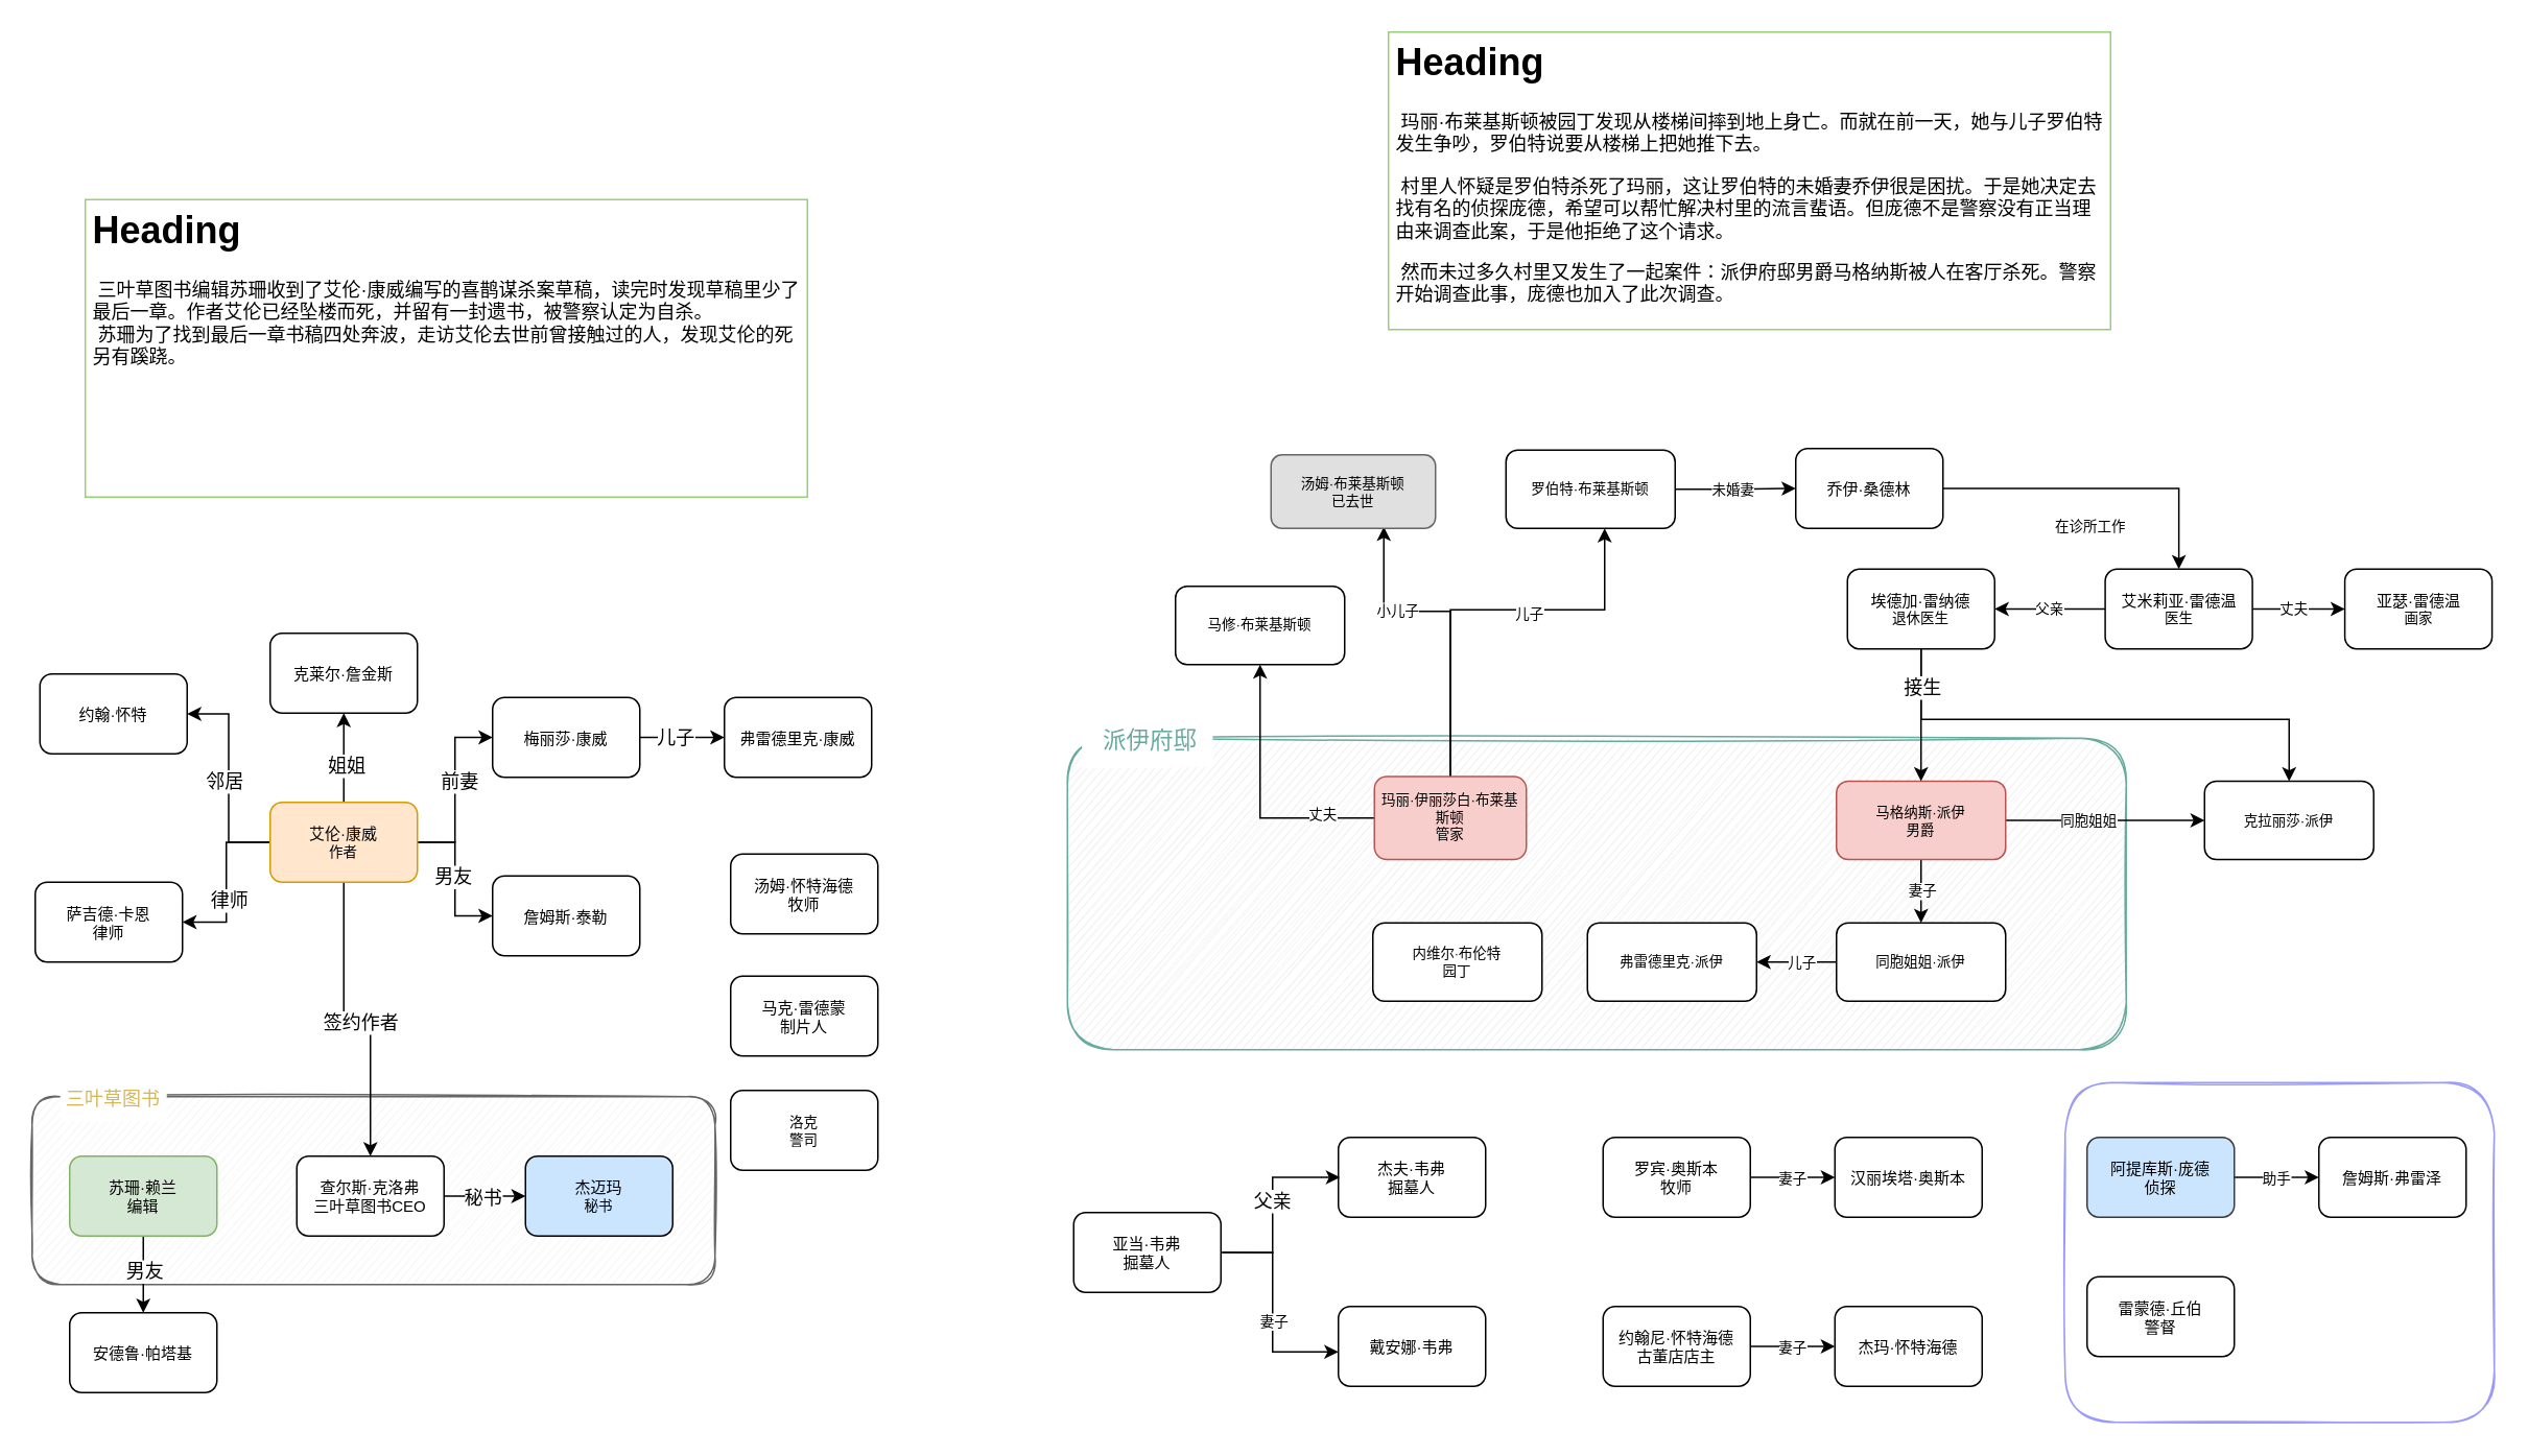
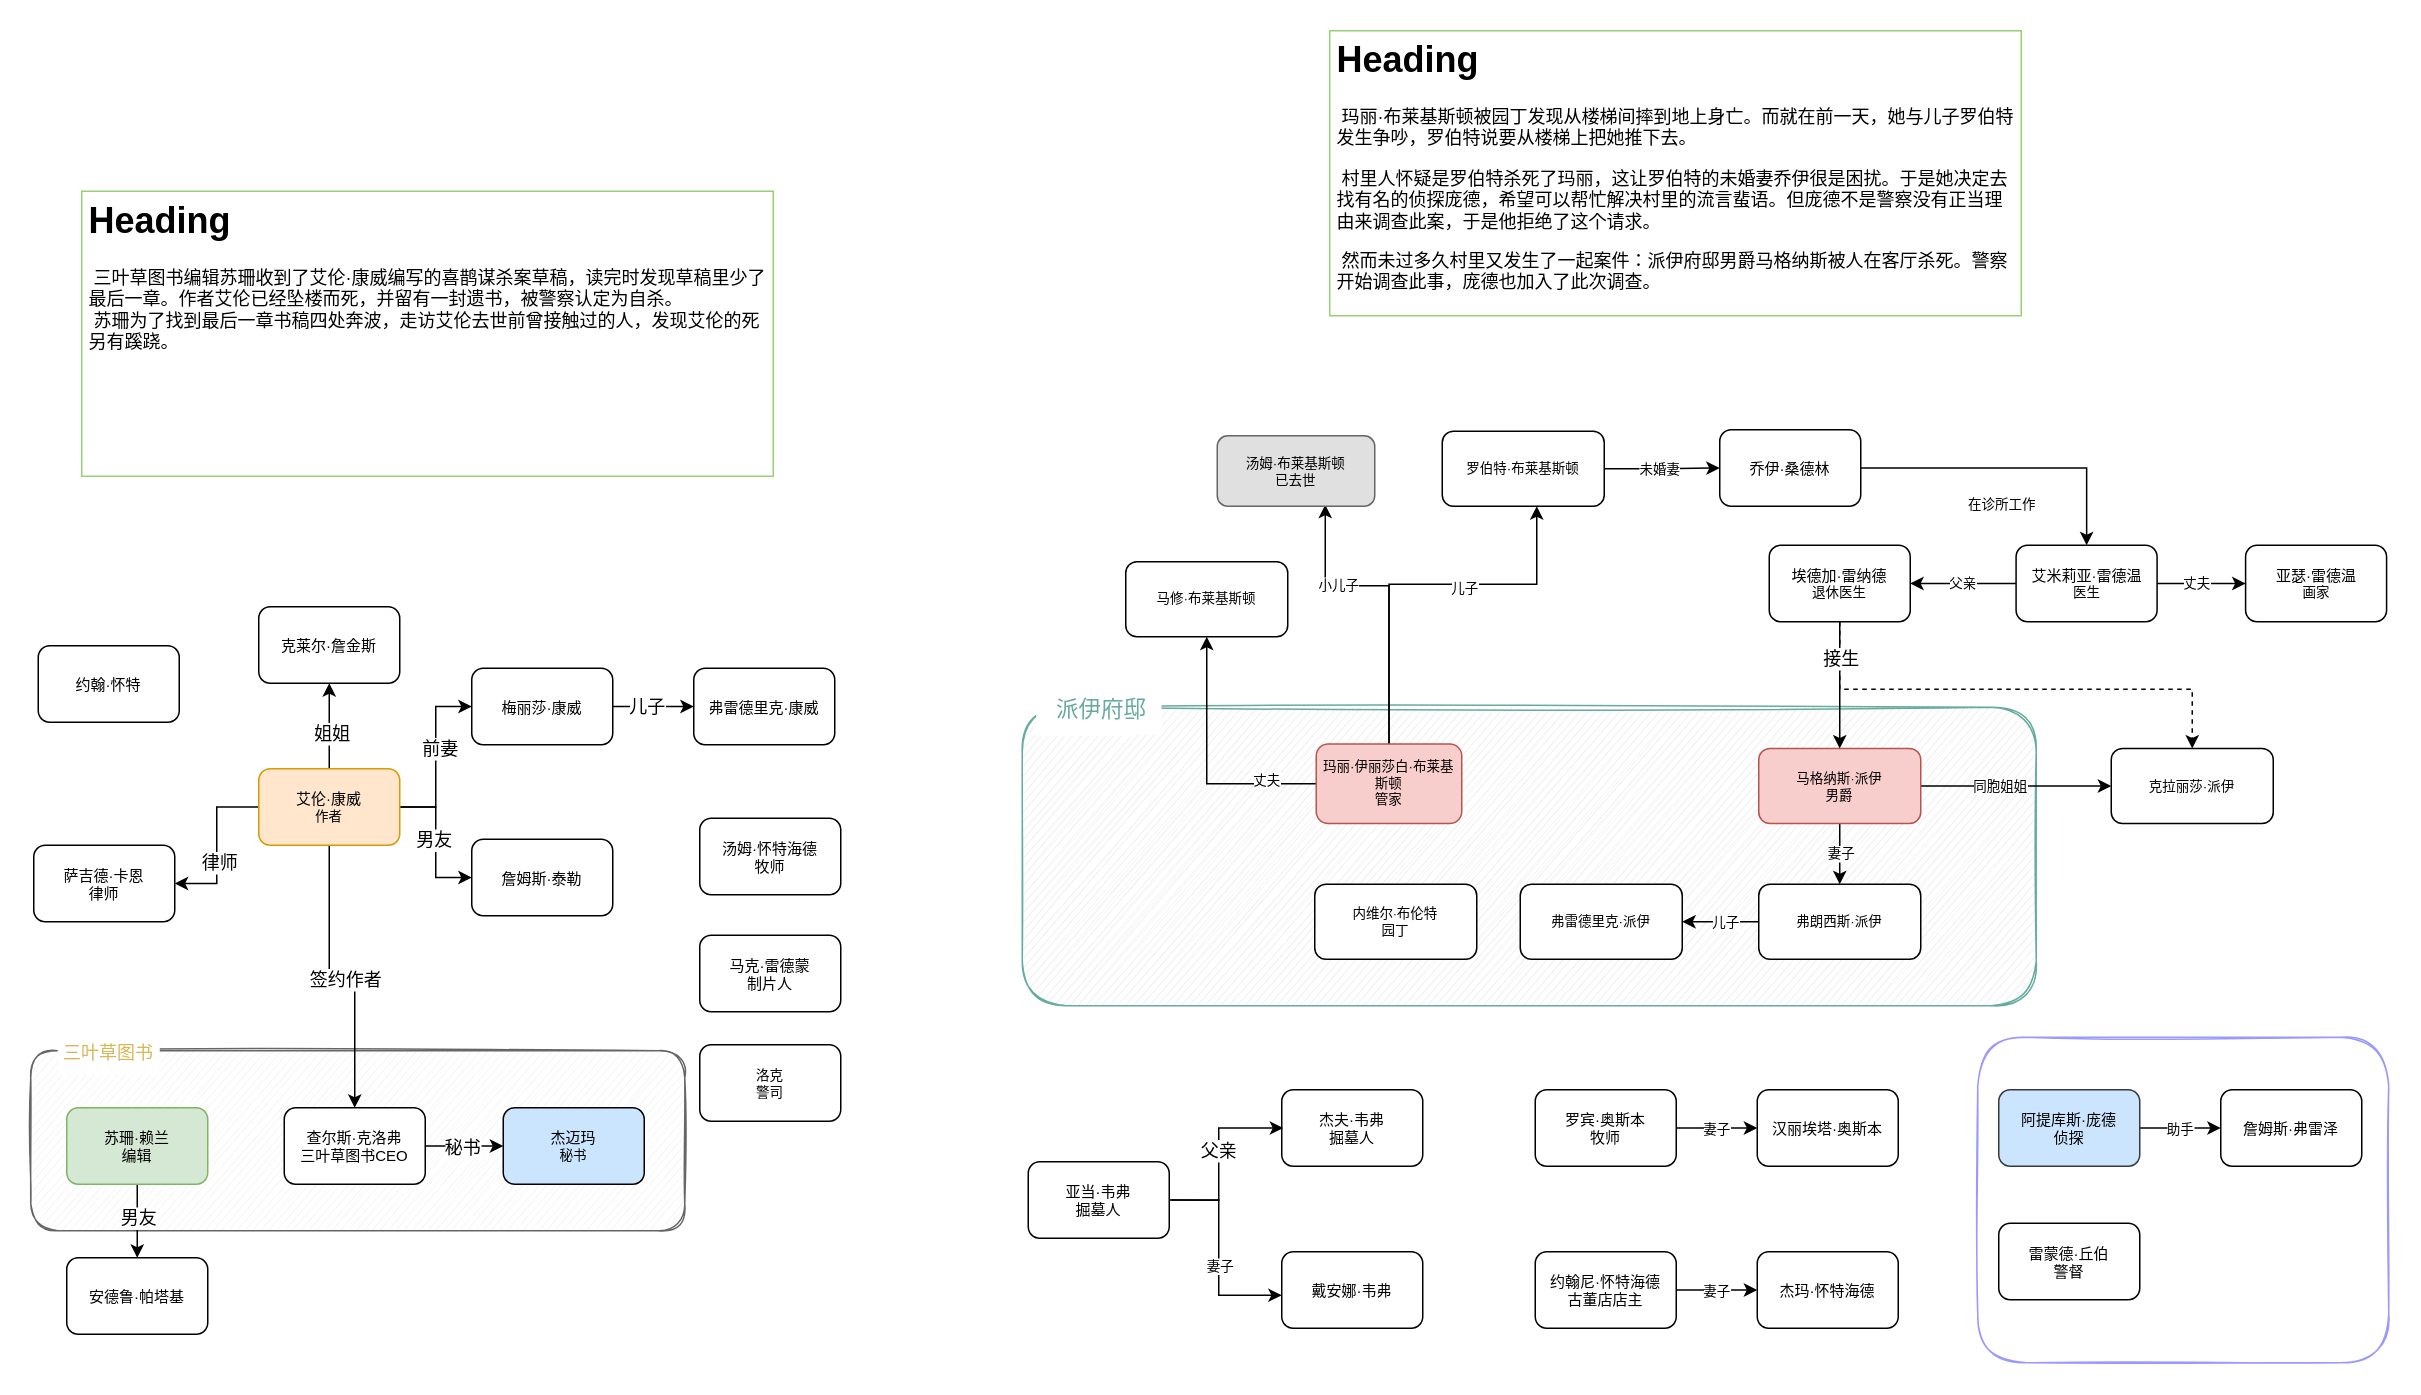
- <mxCell id="48" style="edgeStyle=orthogonalEdgeStyle;rounded=0;orthogonalLoop=1;jettySize=auto;html=1;fontSize=15;fontColor=default;" parent="1" source="50" target="14" edge="1"><mxGeometry relative="1" as="geometry"><Array as="points"><mxPoint x="1226" y="459" /><mxPoint x="1461" y="459" /></Array></mxGeometry></mxCell>
+ <mxCell id="48" style="edgeStyle=orthogonalEdgeStyle;rounded=0;orthogonalLoop=1;jettySize=auto;html=1;fontSize=15;fontColor=default;dashed=1;" parent="1" source="50" target="14" edge="1"><mxGeometry relative="1" as="geometry"><Array as="points"><mxPoint x="1226" y="459" /><mxPoint x="1461" y="459" /></Array></mxGeometry></mxCell>
- <mxCell id="68" value="" style="edgeStyle=orthogonalEdgeStyle;rounded=0;orthogonalLoop=1;jettySize=auto;html=1;fontSize=12;fontColor=#000000;entryX=1;entryY=0.5;entryDx=0;entryDy=0;" parent="1" source="74" target="89" edge="1"><mxGeometry relative="1" as="geometry" /></mxCell>
- <mxCell id="69" value="邻居" style="edgeLabel;html=1;align=center;verticalAlign=middle;resizable=0;points=[];fontSize=12;fontColor=#000000;" parent="68" vertex="1" connectable="0"><mxGeometry x="-0.053" y="3" relative="1" as="geometry"><mxPoint y="-2" as="offset" /></mxGeometry></mxCell>
- <mxCell id="12" value="&lt;span style=&quot;text-align: left; font-size: 9px;&quot;&gt;同胞姐姐·派伊&lt;br style=&quot;font-size: 9px;&quot;&gt;&lt;/span&gt;" style="rounded=1;whiteSpace=wrap;html=1;sketch=0;shadow=0;glass=0;fontSize=9;" parent="1" vertex="1"><mxGeometry x="1172" y="589" width="108" height="50" as="geometry" /></mxCell>
+ <mxCell id="12" value="&lt;span style=&quot;text-align: left; font-size: 9px;&quot;&gt;弗朗西斯·派伊&lt;br style=&quot;font-size: 9px;&quot;&gt;&lt;/span&gt;" style="rounded=1;whiteSpace=wrap;html=1;sketch=0;shadow=0;glass=0;fontSize=9;" parent="1" vertex="1"><mxGeometry x="1172" y="589" width="108" height="50" as="geometry" /></mxCell>
